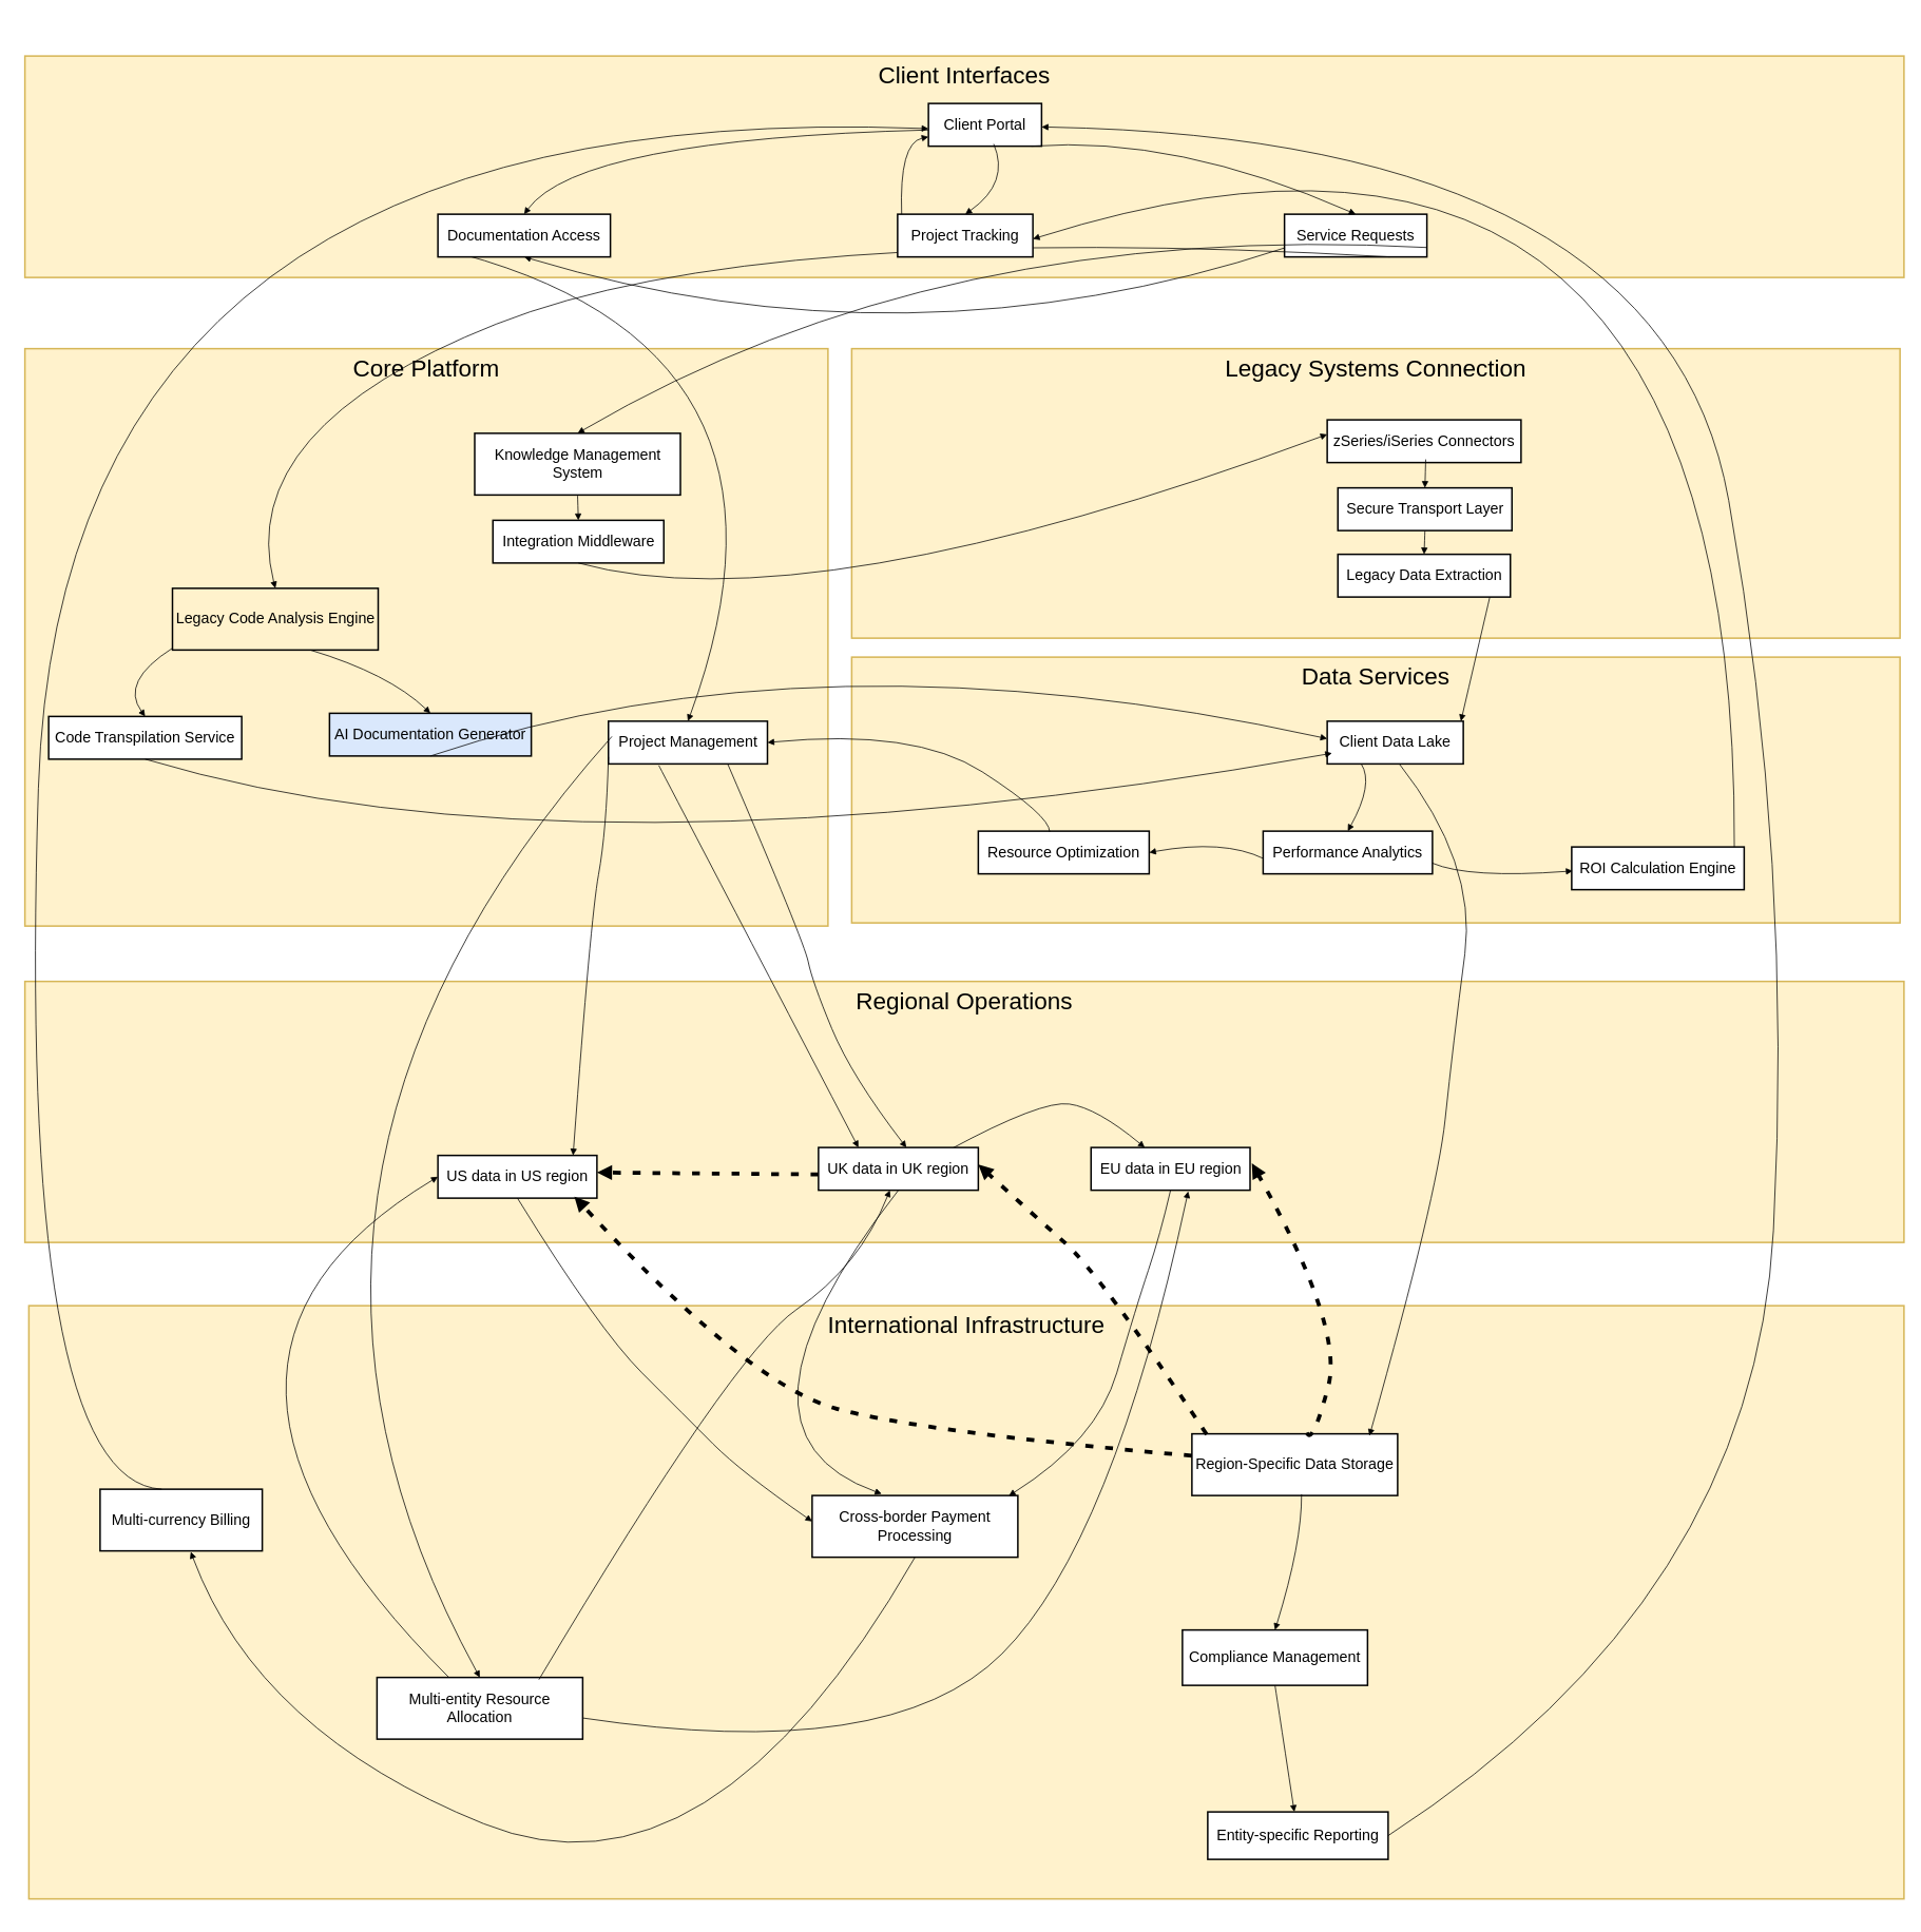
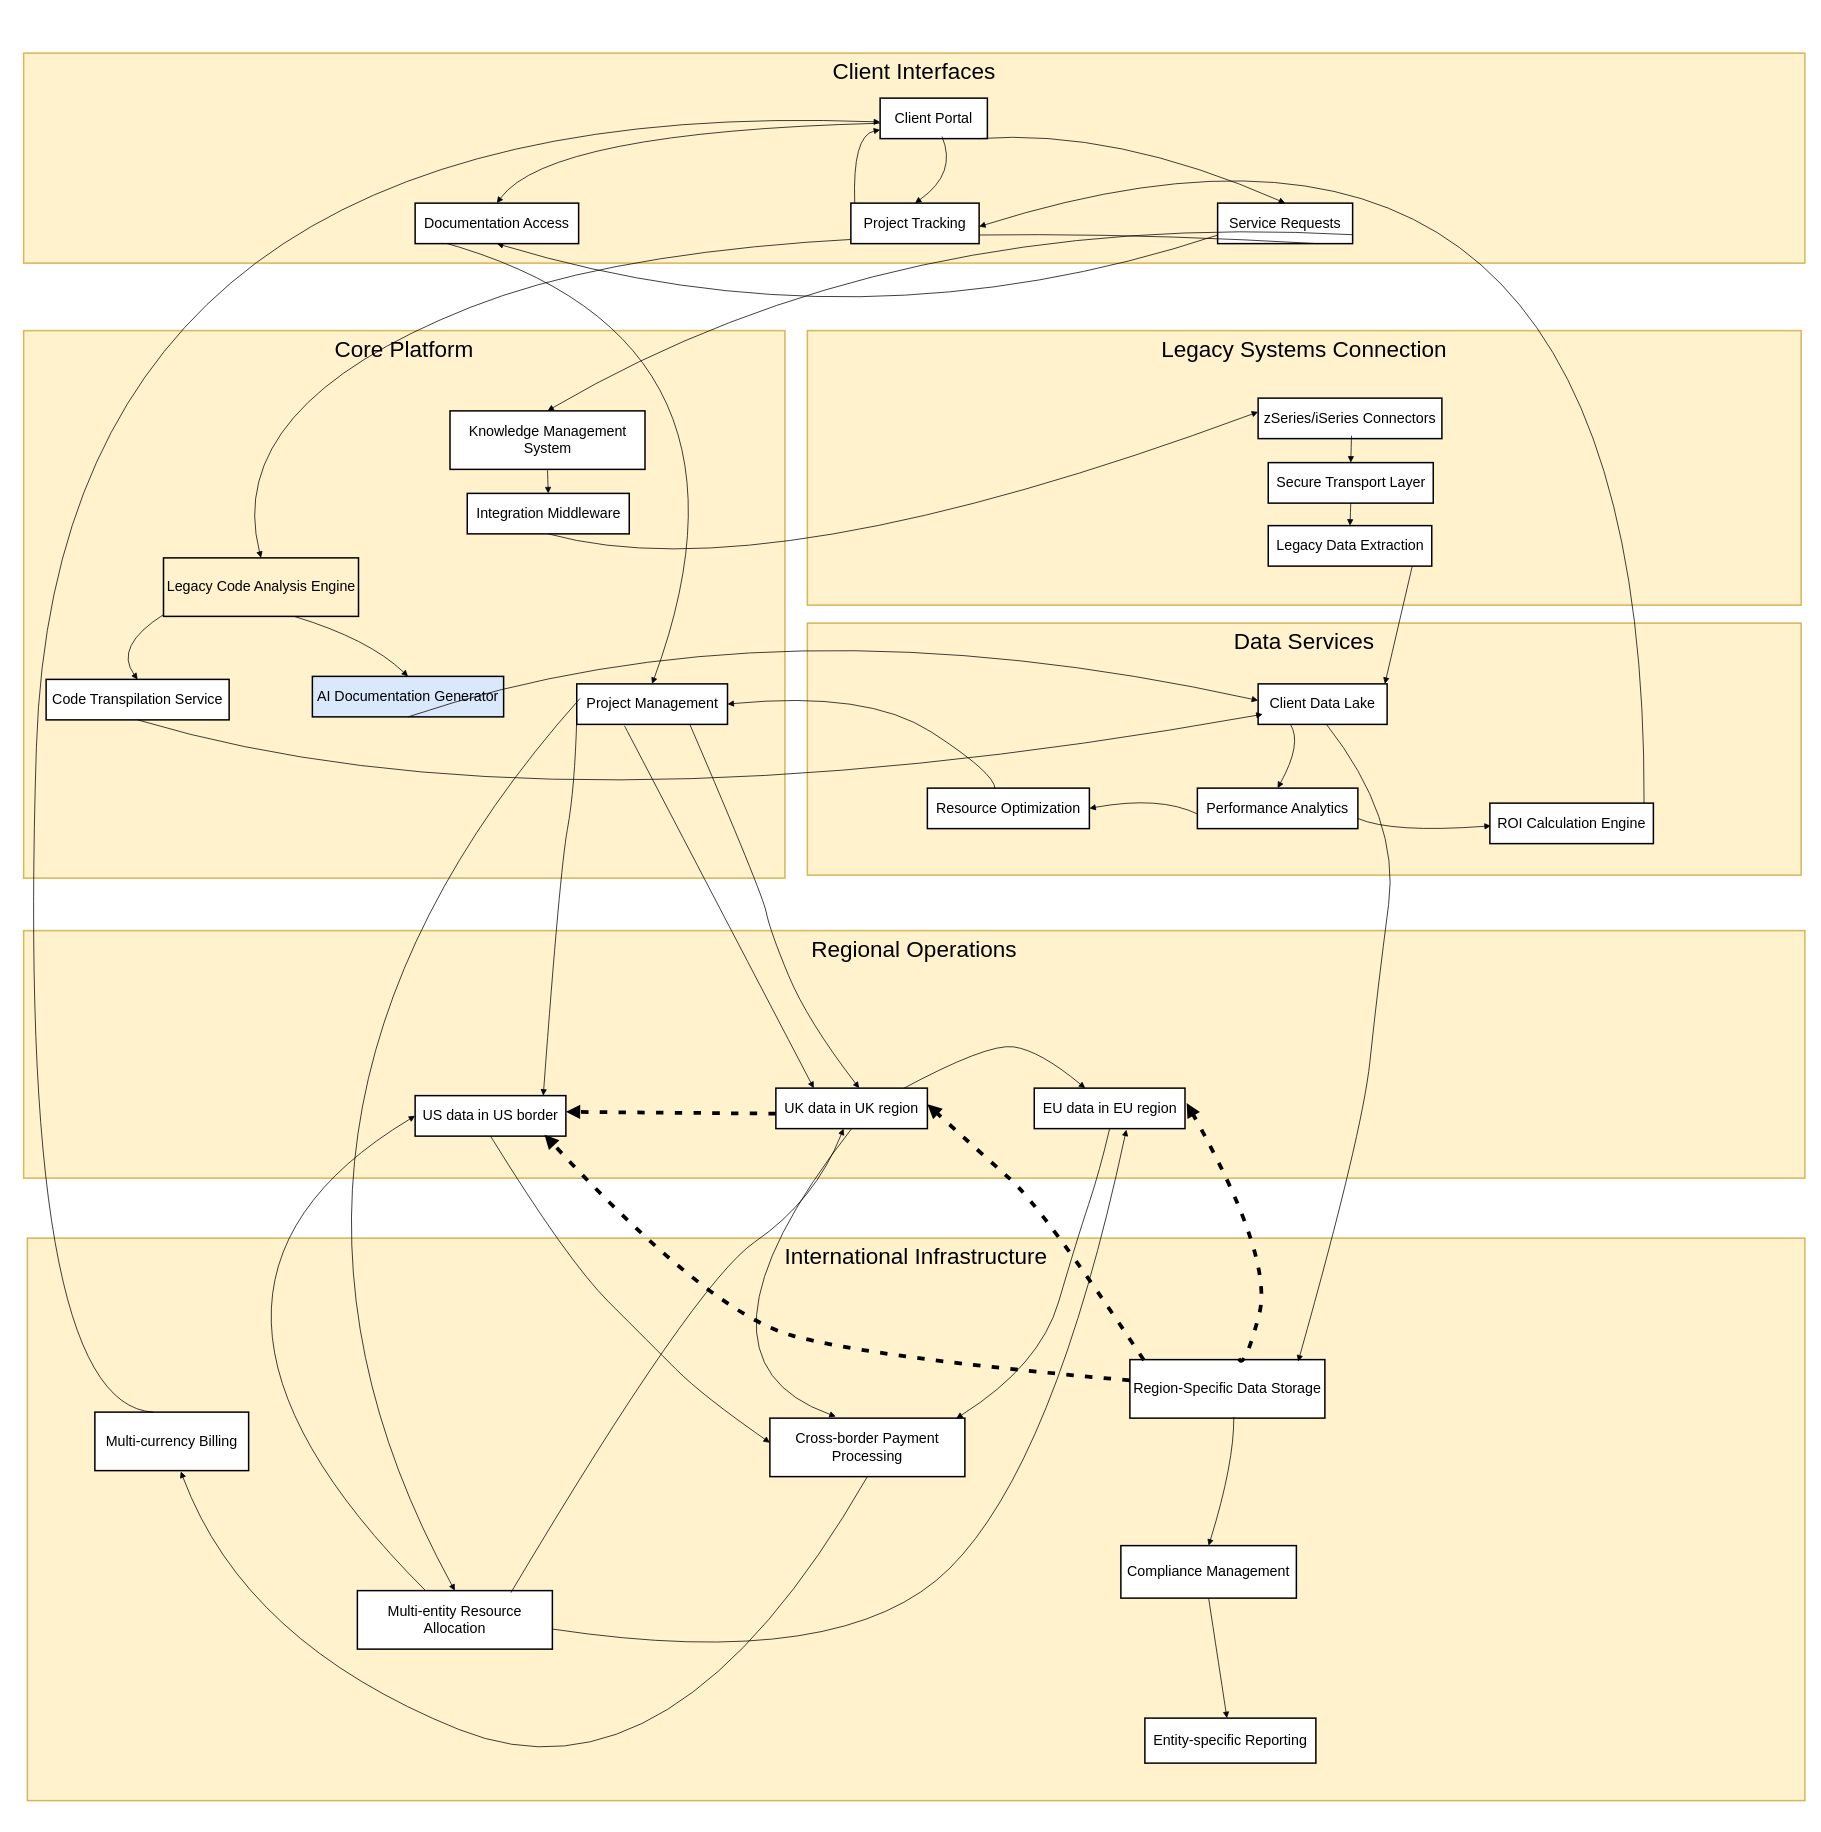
- <mxCell id="63" value="" style="curved=1;startArrow=none;endArrow=block;exitX=1;exitY=0.5;entryX=1;entryY=0.55;rounded=0;fontSize=19;exitDx=0;exitDy=0;" parent="1" source="27" target="8" edge="1"><mxGeometry relative="1" as="geometry"><Array as="points"><mxPoint x="2216" y="2020" /><mxPoint x="2266" y="1090" /><mxPoint x="2103" y="174" /></Array></mxGeometry></mxCell>
- <mxCell id="29" value="US data in US region" style="whiteSpace=wrap;strokeWidth=2;fontSize=19;" parent="1" vertex="1"><mxGeometry x="553" y="1460" width="201" height="54" as="geometry" /></mxCell>
+ <mxCell id="29" value="US data in US border" style="whiteSpace=wrap;strokeWidth=2;fontSize=19;" parent="1" vertex="1"><mxGeometry x="553" y="1460" width="201" height="54" as="geometry" /></mxCell>
